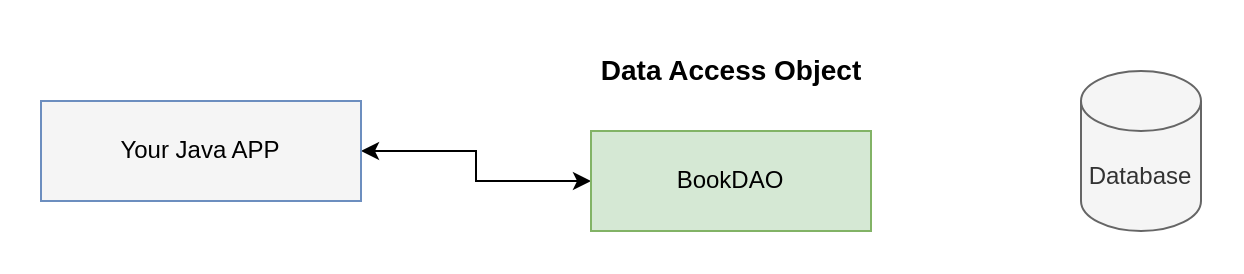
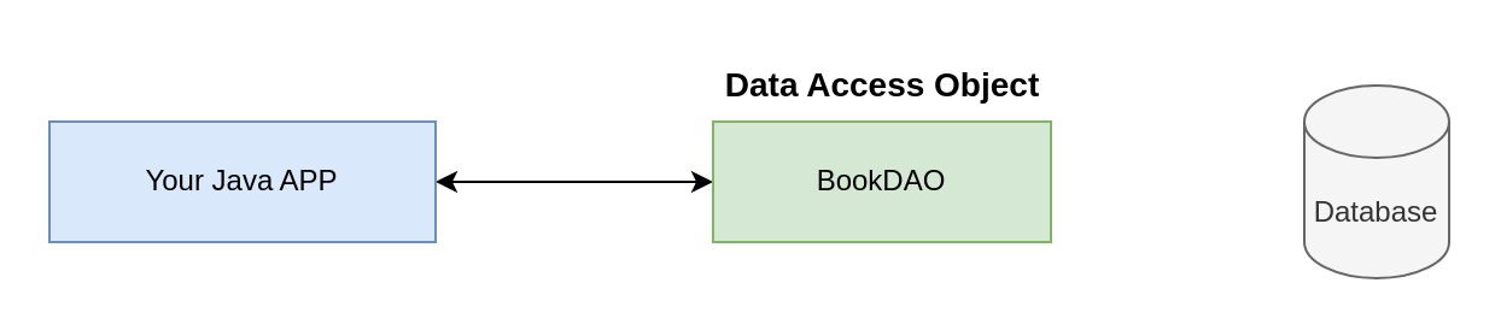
- <mxCell id="3" value="Your Java APP" style="rounded=0;whiteSpace=wrap;html=1;fillColor=#f5f5f5;strokeColor=#6c8ebf;" parent="1" vertex="1"><mxGeometry x="20" y="50" width="160" height="50" as="geometry" /></mxCell>
+ <mxCell id="3" value="Your Java APP" style="rounded=0;whiteSpace=wrap;html=1;fillColor=#dae8fc;strokeColor=#6c8ebf;" parent="1" vertex="1"><mxGeometry x="20" y="50" width="160" height="50" as="geometry" /></mxCell>
- <mxCell id="4" value="BookDAO" style="rounded=0;whiteSpace=wrap;html=1;fillColor=#d5e8d4;strokeColor=#82b366;" parent="1" vertex="1"><mxGeometry x="295" y="65" width="140" height="50" as="geometry" /></mxCell>
+ <mxCell id="4" value="BookDAO" style="rounded=0;whiteSpace=wrap;html=1;fillColor=#d5e8d4;strokeColor=#82b366;" parent="1" vertex="1"><mxGeometry x="295" y="50" width="140" height="50" as="geometry" /></mxCell>
